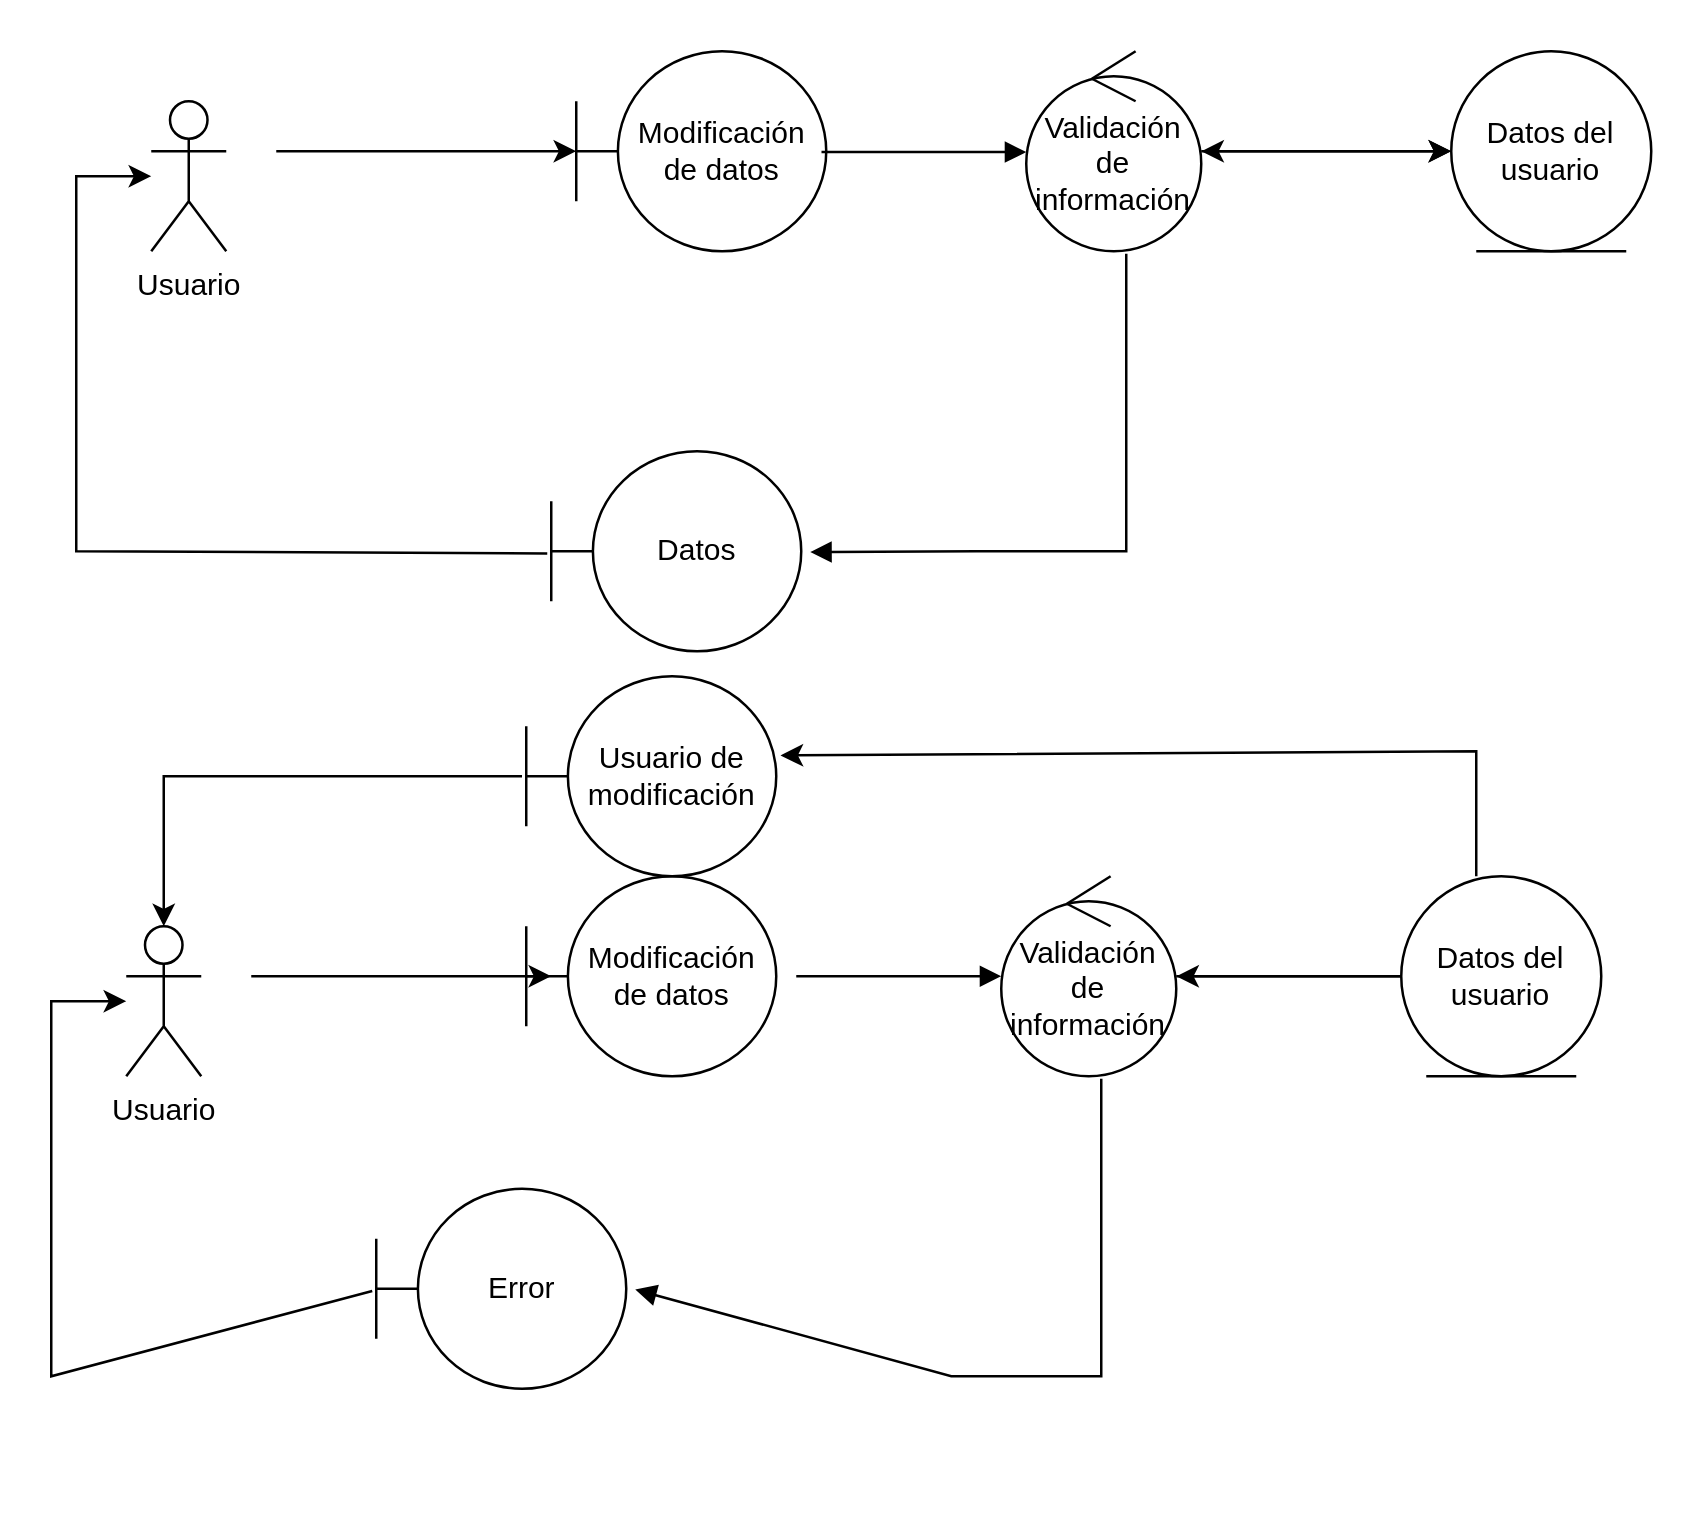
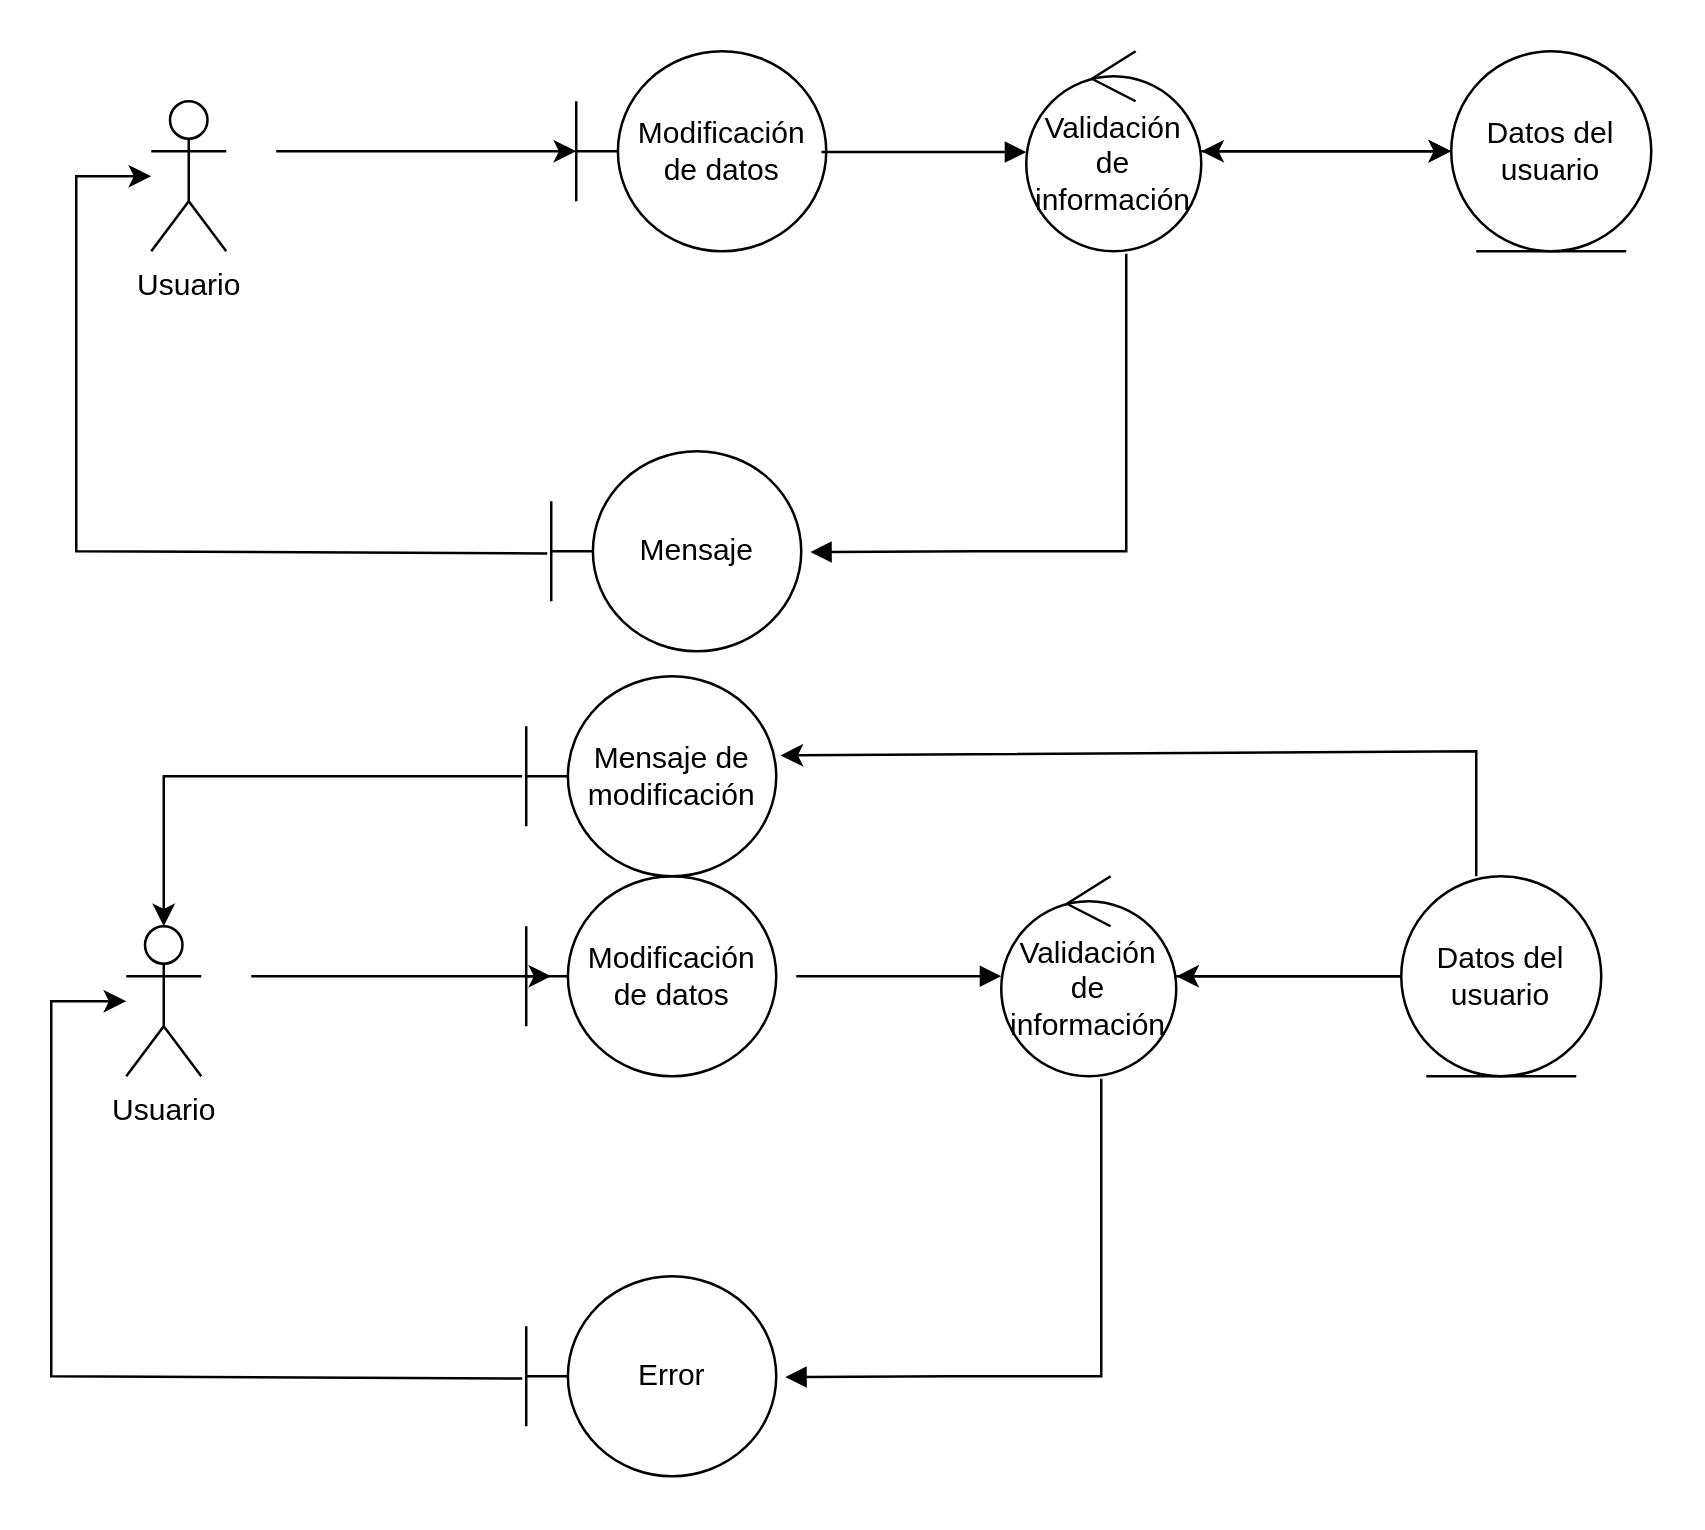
- <mxCell id="11" value="Datos" style="shape=umlBoundary;whiteSpace=wrap;html=1;" vertex="1" parent="1"><mxGeometry x="220" y="180" width="100" height="80" as="geometry" /></mxCell>
+ <mxCell id="11" value="Mensaje" style="shape=umlBoundary;whiteSpace=wrap;html=1;" vertex="1" parent="1"><mxGeometry x="220" y="180" width="100" height="80" as="geometry" /></mxCell>
- <mxCell id="24" value="Usuario de modificación" style="shape=umlBoundary;whiteSpace=wrap;html=1;" vertex="1" parent="1"><mxGeometry x="210" y="270" width="100" height="80" as="geometry" /></mxCell>
+ <mxCell id="24" value="Mensaje de modificación" style="shape=umlBoundary;whiteSpace=wrap;html=1;" vertex="1" parent="1"><mxGeometry x="210" y="270" width="100" height="80" as="geometry" /></mxCell>
- <mxCell id="19" value="Error" style="shape=umlBoundary;whiteSpace=wrap;html=1;" vertex="1" parent="1"><mxGeometry x="150" y="475" width="100" height="80" as="geometry" /></mxCell>
+ <mxCell id="19" value="Error" style="shape=umlBoundary;whiteSpace=wrap;html=1;" vertex="1" parent="1"><mxGeometry x="210" y="510" width="100" height="80" as="geometry" /></mxCell>
